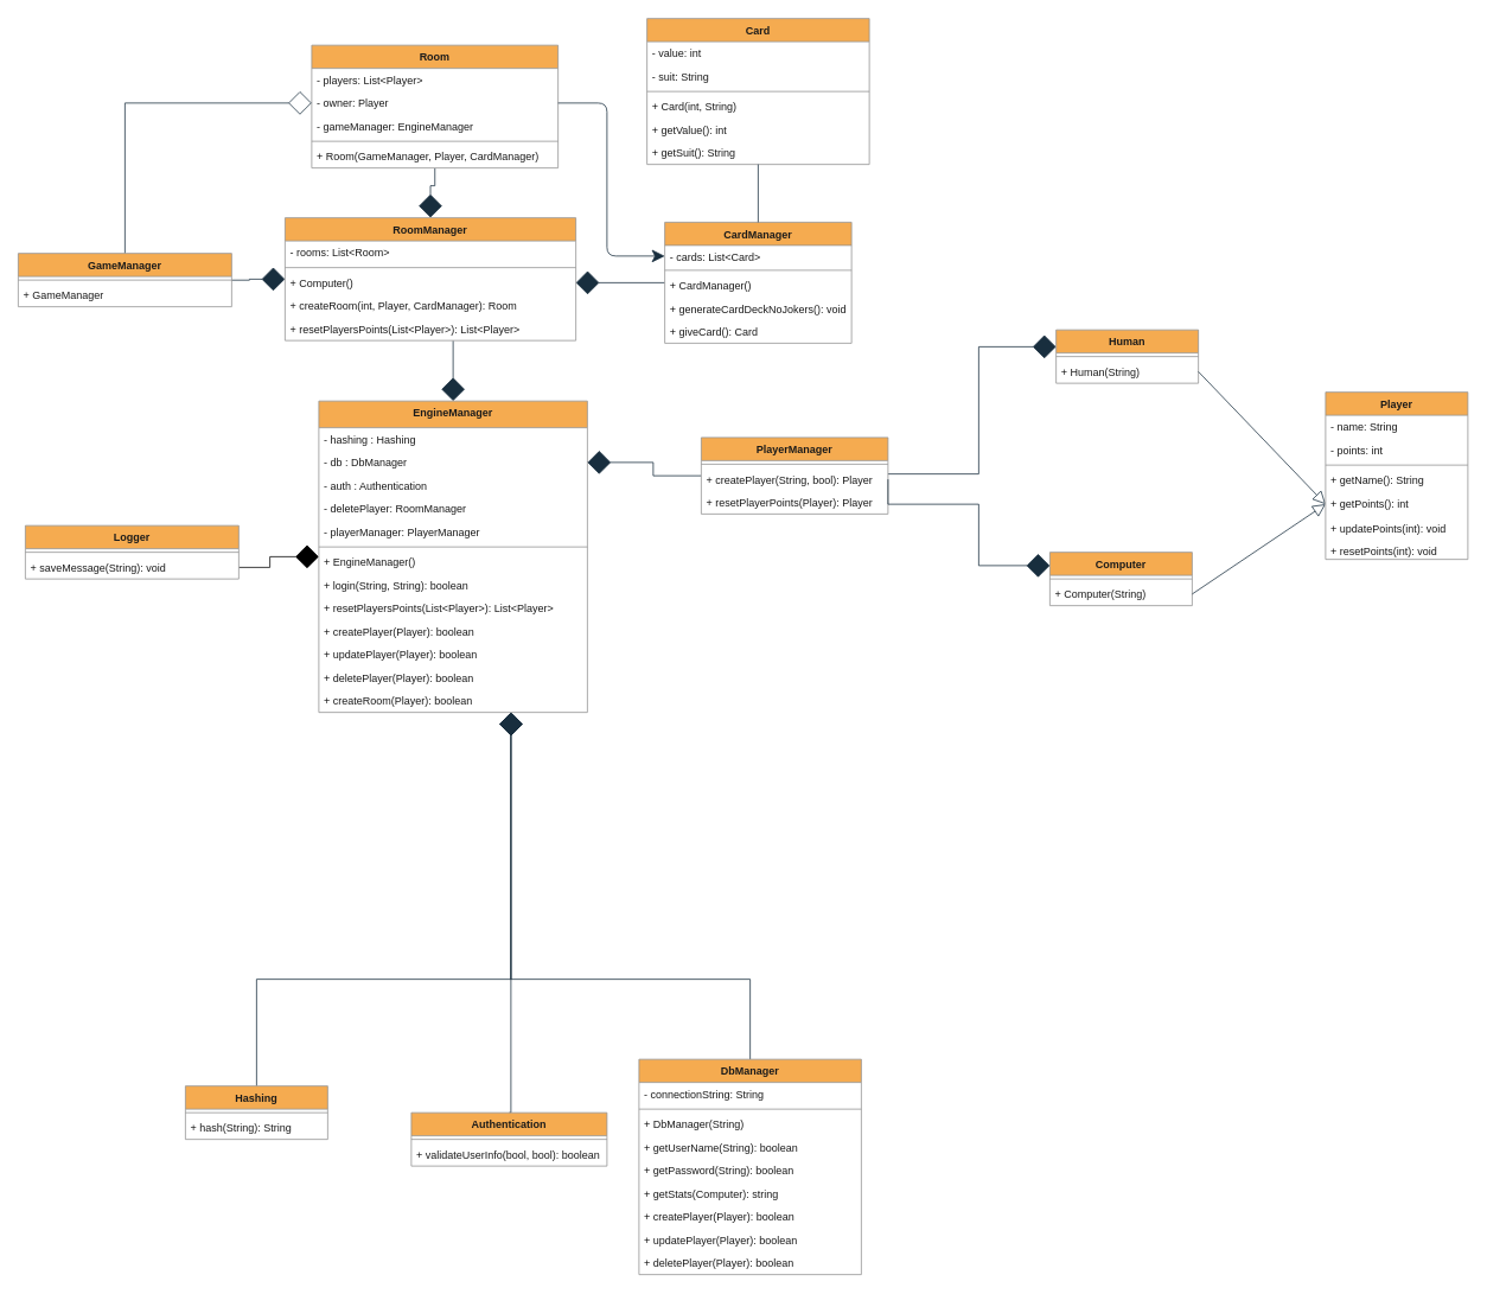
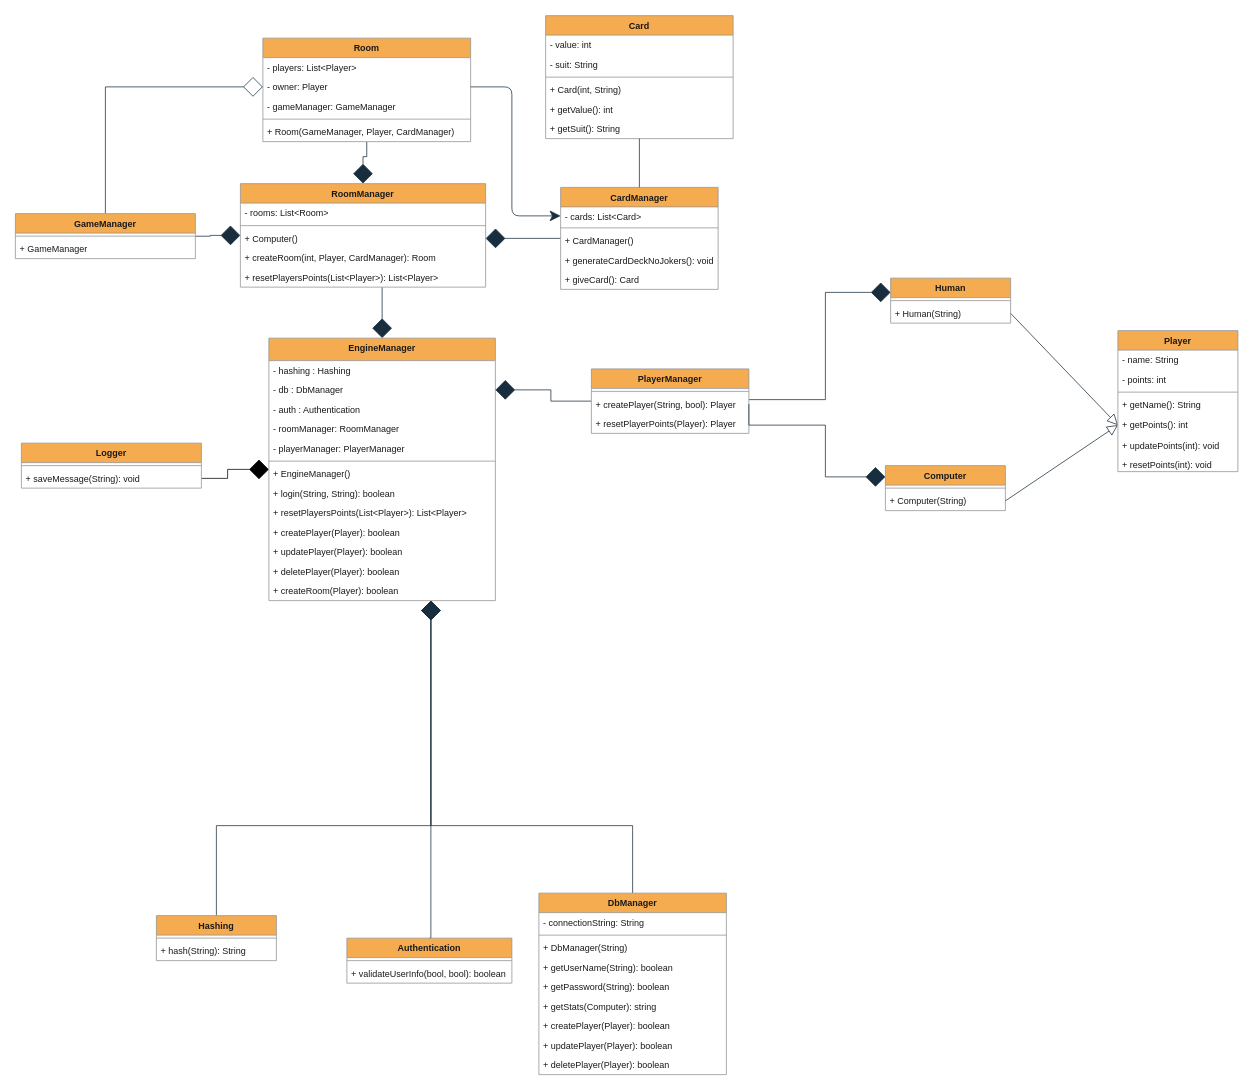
- <mxCell id="6" value="- gameManager: EngineManager" style="text;strokeColor=none;fillColor=none;align=left;verticalAlign=top;spacingLeft=4;spacingRight=4;overflow=hidden;rotatable=0;points=[[0,0.5],[1,0.5]];portConstraint=eastwest;fontColor=#1A1A1A;rounded=0;" parent="3" vertex="1"><mxGeometry y="78" width="277" height="26" as="geometry" /></mxCell>
+ <mxCell id="6" value="- gameManager: GameManager" style="text;strokeColor=none;fillColor=none;align=left;verticalAlign=top;spacingLeft=4;spacingRight=4;overflow=hidden;rotatable=0;points=[[0,0.5],[1,0.5]];portConstraint=eastwest;fontColor=#1A1A1A;rounded=0;" parent="3" vertex="1"><mxGeometry y="78" width="277" height="26" as="geometry" /></mxCell>
- <mxCell id="39" value="- deletePlayer: RoomManager    " style="text;strokeColor=none;fillColor=none;align=left;verticalAlign=top;spacingLeft=4;spacingRight=4;overflow=hidden;rotatable=0;points=[[0,0.5],[1,0.5]];portConstraint=eastwest;fontColor=#1A1A1A;rounded=0;" parent="35" vertex="1"><mxGeometry y="108" width="302" height="26" as="geometry" /></mxCell>
+ <mxCell id="39" value="- roomManager: RoomManager    " style="text;strokeColor=none;fillColor=none;align=left;verticalAlign=top;spacingLeft=4;spacingRight=4;overflow=hidden;rotatable=0;points=[[0,0.5],[1,0.5]];portConstraint=eastwest;fontColor=#1A1A1A;rounded=0;" parent="35" vertex="1"><mxGeometry y="108" width="302" height="26" as="geometry" /></mxCell>
